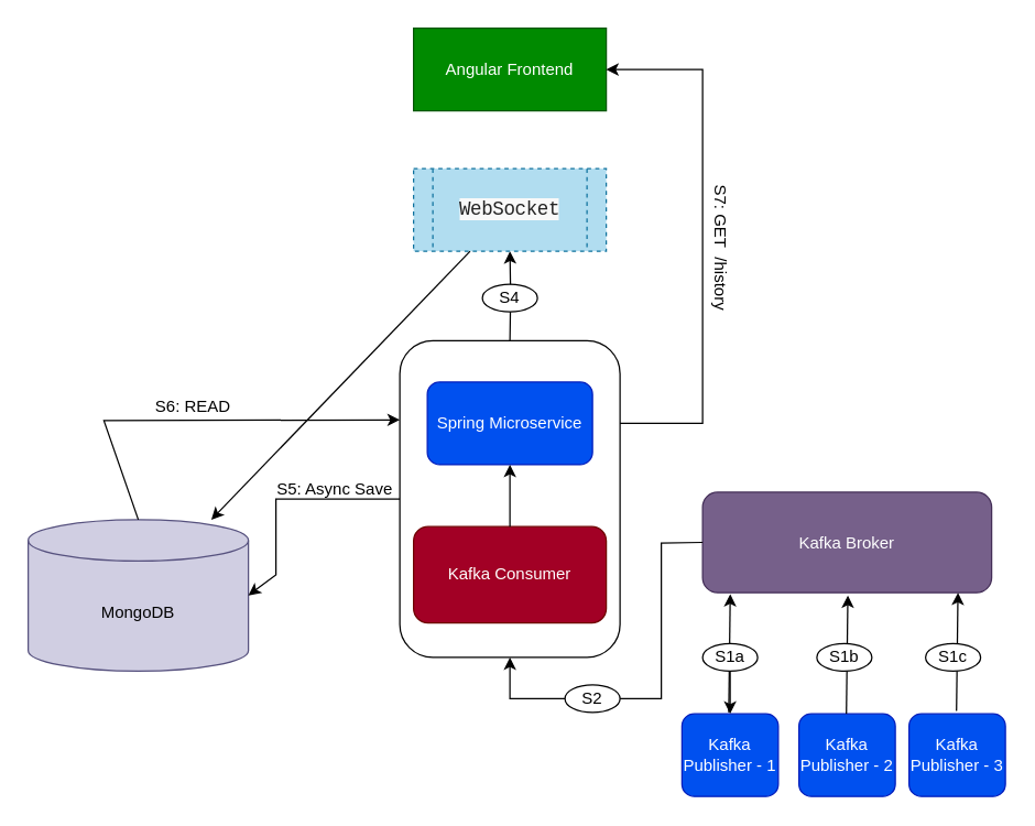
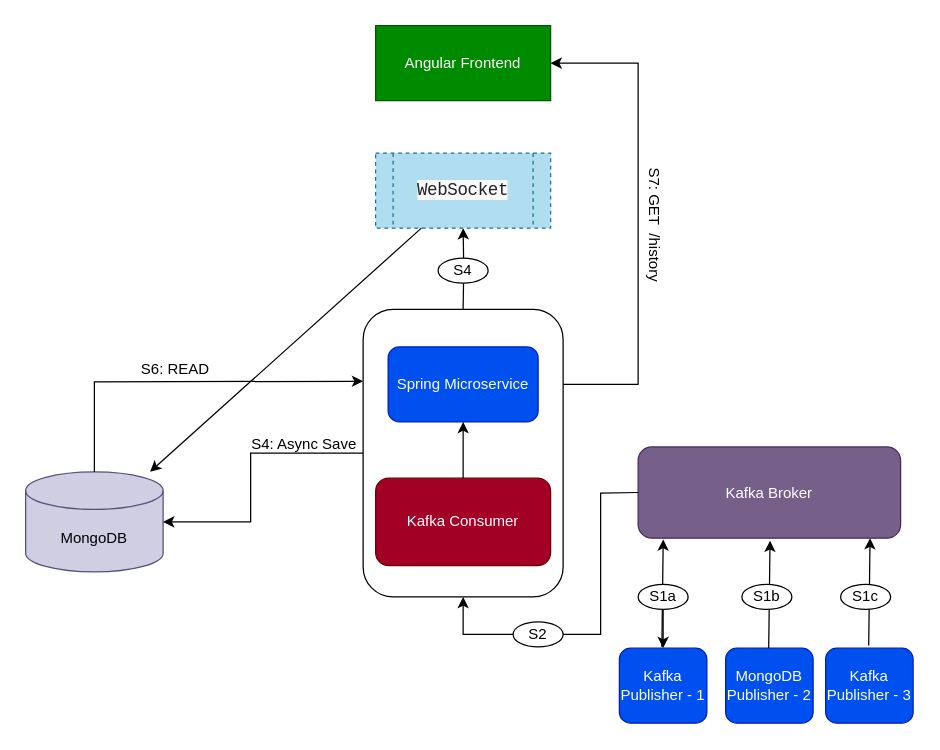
- <mxCell id="15" value="S5: Async Save" style="text;html=1;align=center;verticalAlign=middle;whiteSpace=wrap;rounded=0;" vertex="1" parent="1"><mxGeometry x="196" y="340" width="94" height="30" as="geometry" /></mxCell>
+ <mxCell id="15" value="S4: Async Save" style="text;html=1;align=center;verticalAlign=middle;whiteSpace=wrap;rounded=0;" vertex="1" parent="1"><mxGeometry x="196" y="340" width="94" height="30" as="geometry" /></mxCell>
- <mxCell id="2" value="MongoDB" style="shape=cylinder3;whiteSpace=wrap;html=1;boundedLbl=1;backgroundOutline=1;size=15;fillColor=#d0cee2;strokeColor=#56517e;" vertex="1" parent="1"><mxGeometry x="20" y="377" width="160" height="110" as="geometry" /></mxCell>
+ <mxCell id="2" value="MongoDB" style="shape=cylinder3;whiteSpace=wrap;html=1;boundedLbl=1;backgroundOutline=1;size=15;fillColor=#d0cee2;strokeColor=#56517e;" vertex="1" parent="1"><mxGeometry x="20" y="377" width="110" height="80" as="geometry" /></mxCell>
- <mxCell id="9" value="Kafka Publisher - 2" style="rounded=1;whiteSpace=wrap;html=1;fillColor=#0050ef;fontColor=#ffffff;strokeColor=#001DBC;" vertex="1" parent="1"><mxGeometry x="580" y="518" width="70" height="60" as="geometry" /></mxCell>
+ <mxCell id="9" value="MongoDB Publisher - 2" style="rounded=1;whiteSpace=wrap;html=1;fillColor=#0050ef;fontColor=#ffffff;strokeColor=#001DBC;" vertex="1" parent="1"><mxGeometry x="580" y="518" width="70" height="60" as="geometry" /></mxCell>
